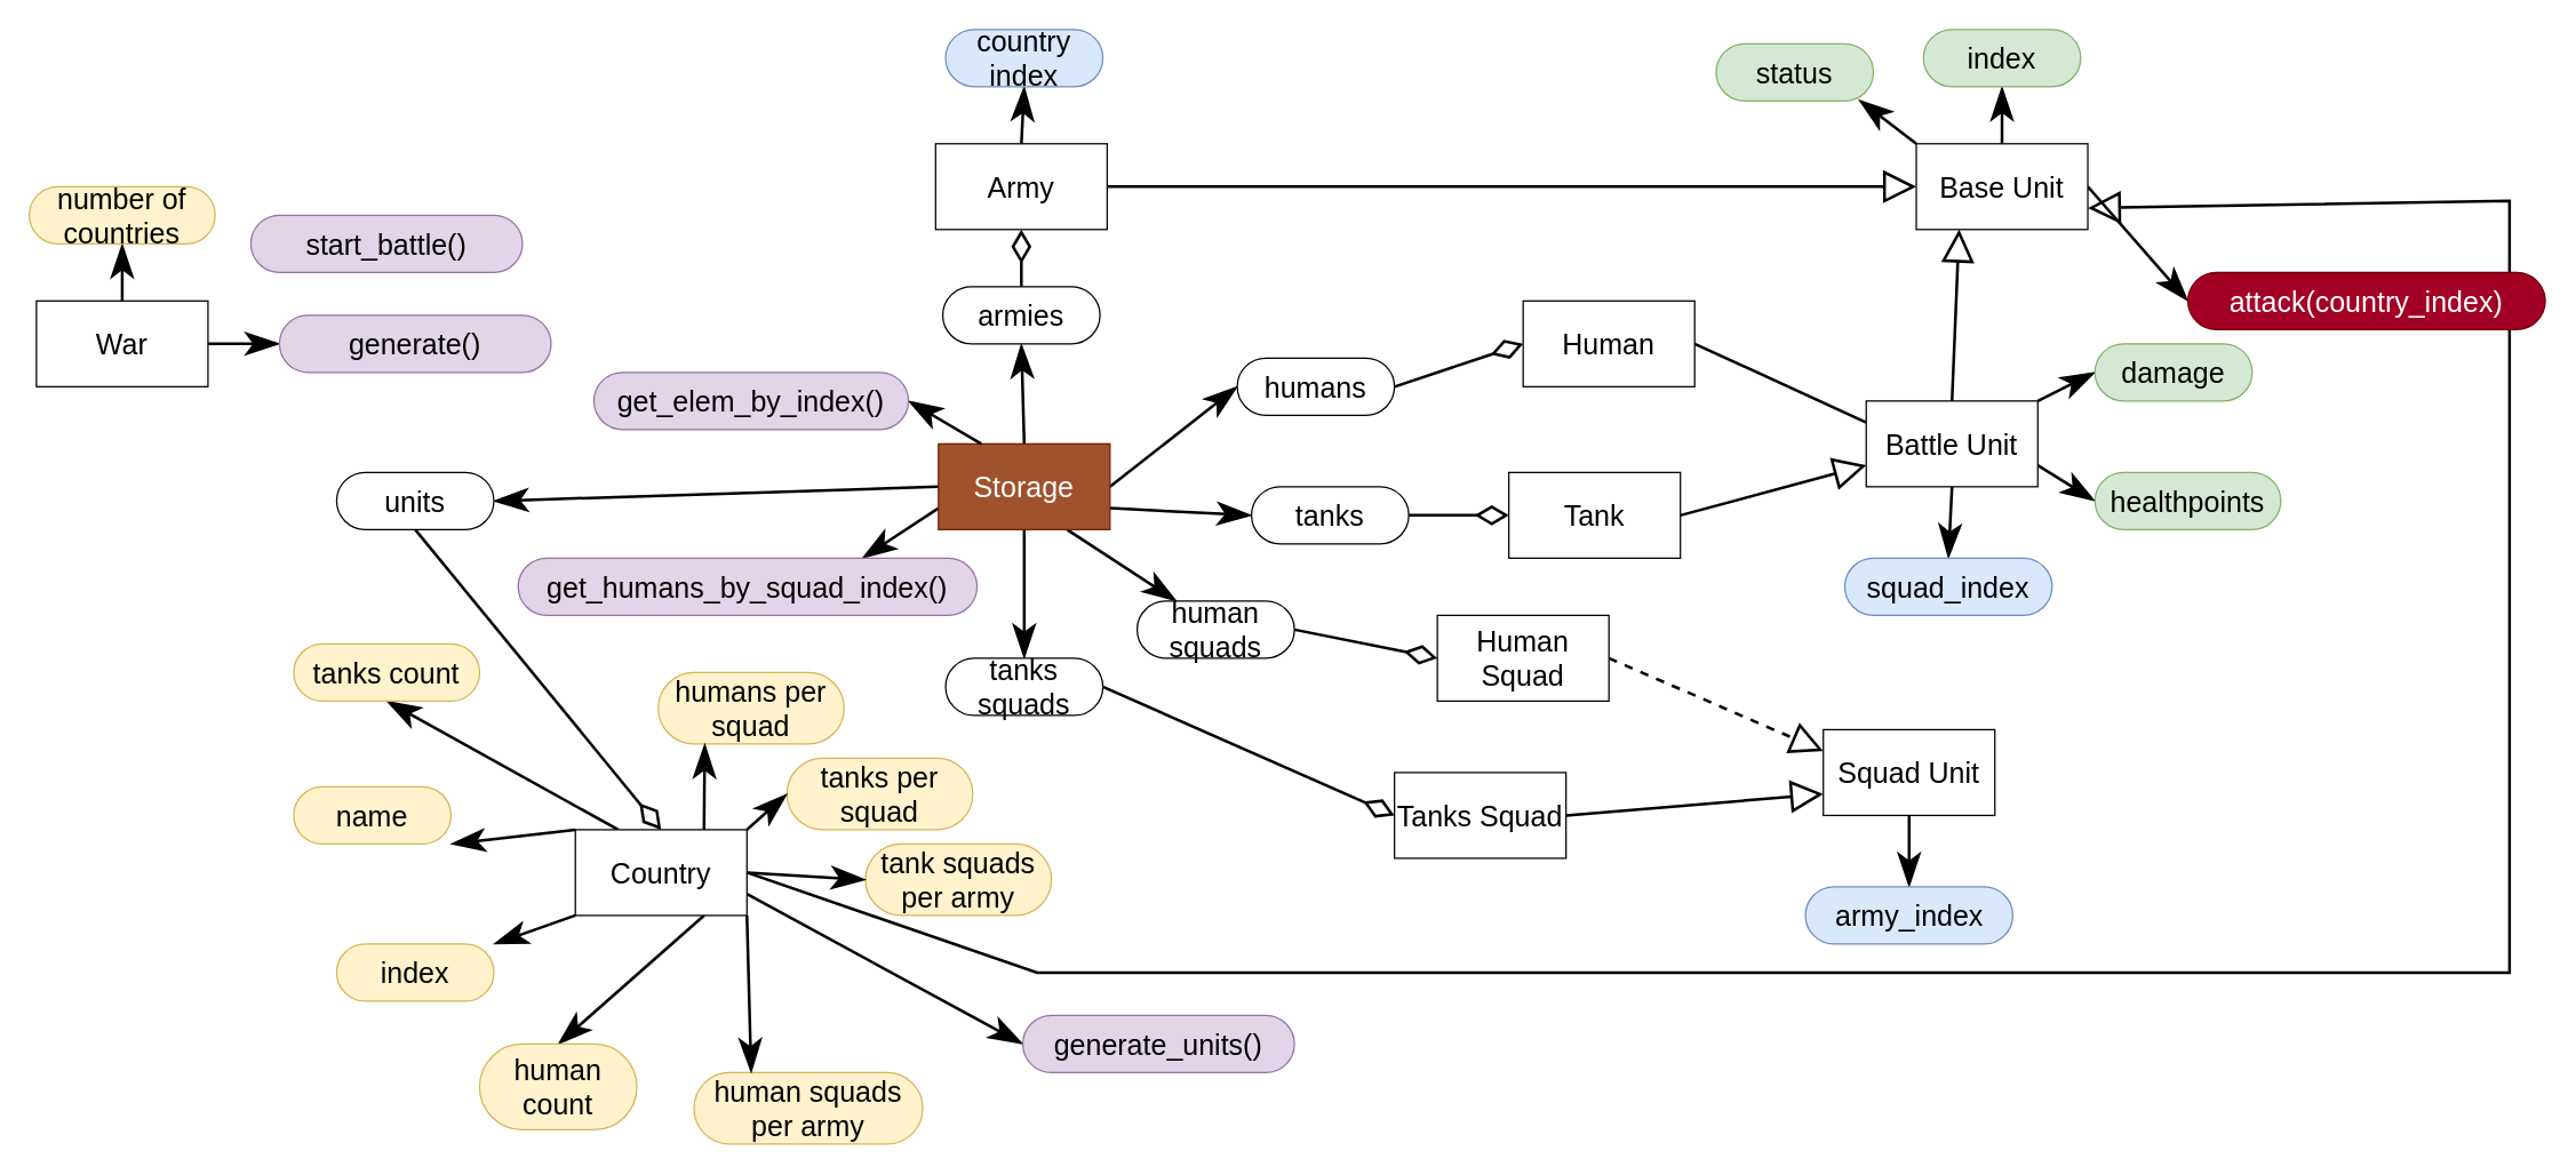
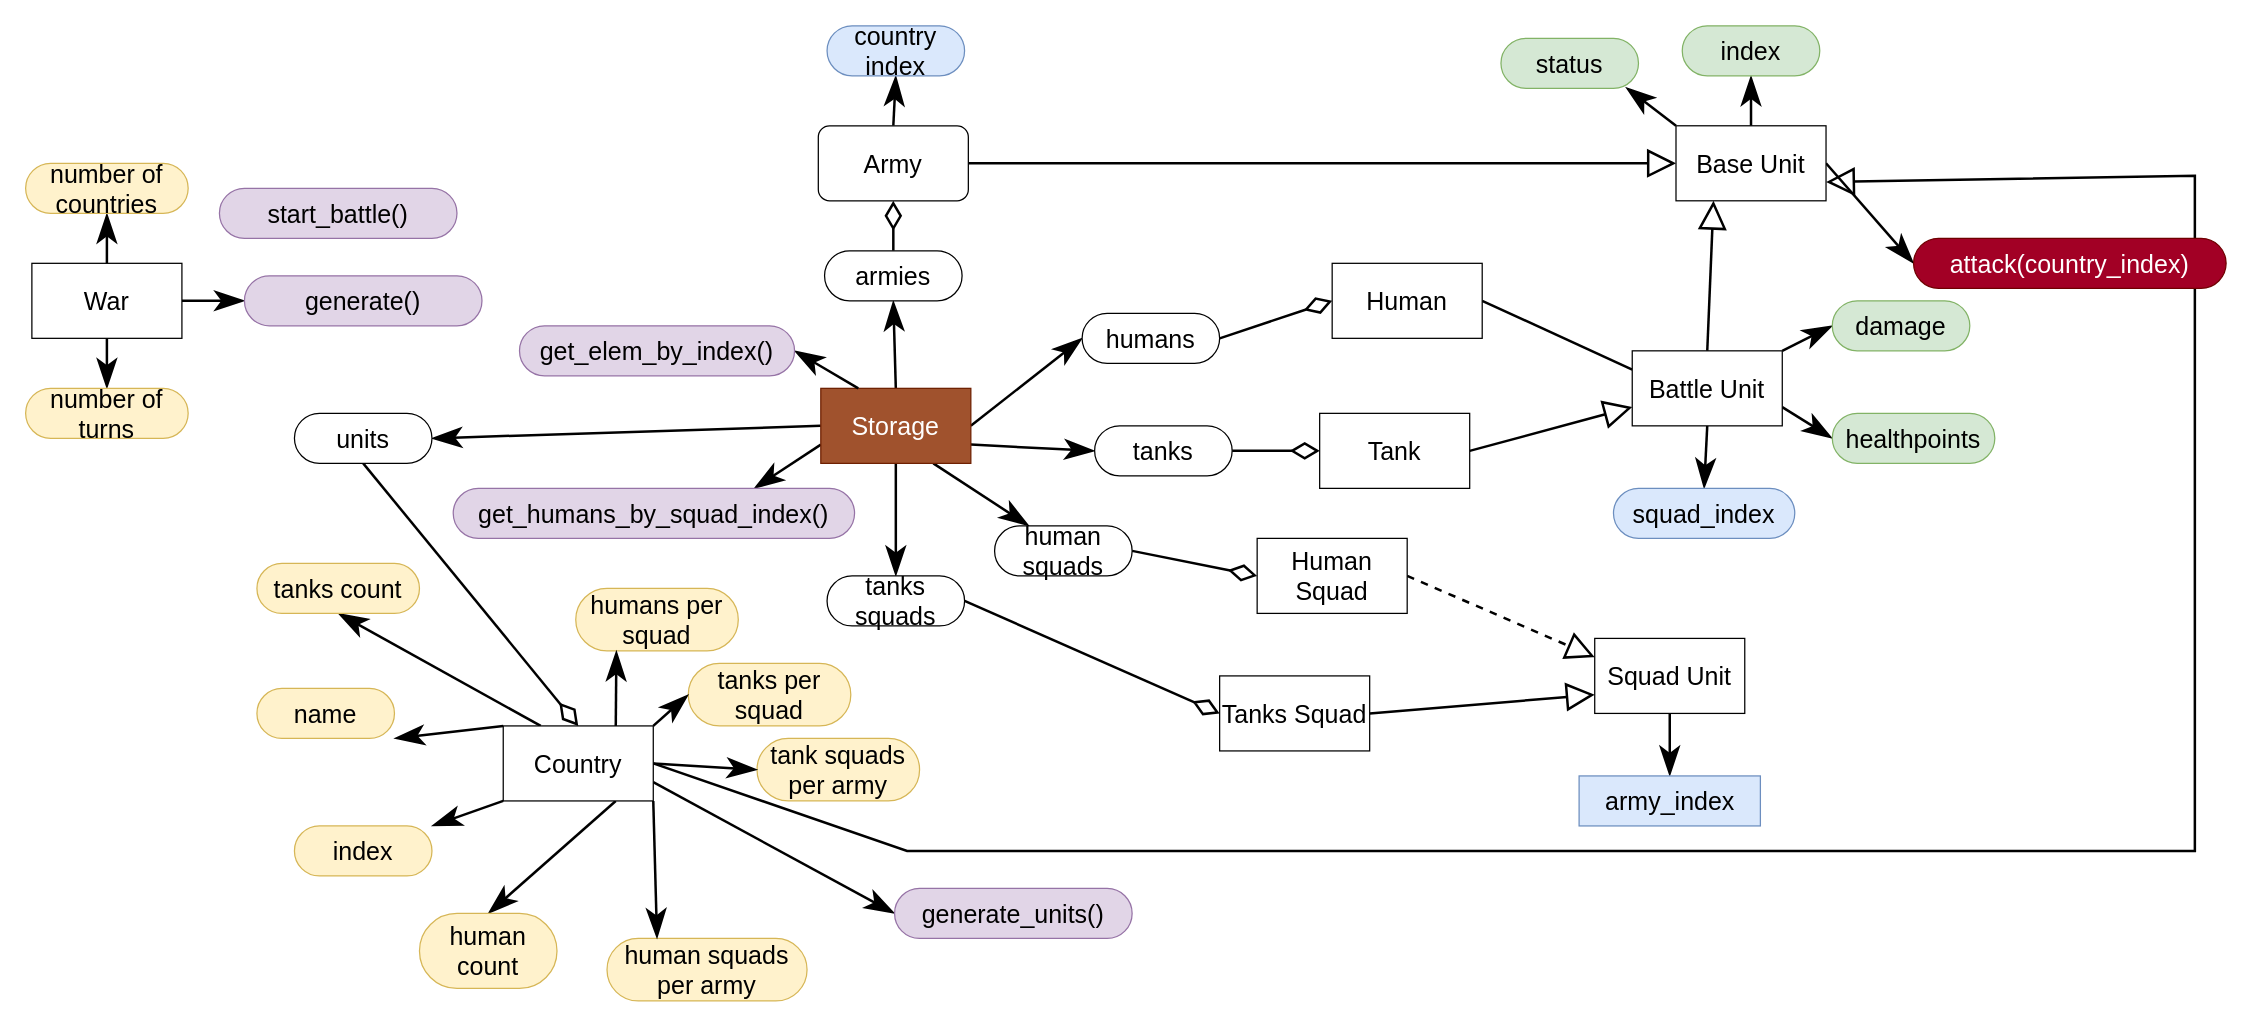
- <mxCell id="56" value="Army" style="rounded=0;whiteSpace=wrap;html=1;fontSize=20;" parent="1" vertex="1"><mxGeometry x="654" y="100" width="120" height="60" as="geometry" /></mxCell>
+ <mxCell id="56" value="Army" style="whiteSpace=wrap;html=1;fontSize=20;rounded=1;" parent="1" vertex="1"><mxGeometry x="654" y="100" width="120" height="60" as="geometry" /></mxCell>
+ <mxCell id="25" style="edgeStyle=none;rounded=0;orthogonalLoop=1;jettySize=auto;html=1;exitX=0.5;exitY=1;exitDx=0;exitDy=0;entryX=0.5;entryY=0;entryDx=0;entryDy=0;endArrow=classicThin;endFill=1;endSize=18;strokeWidth=2;fontSize=20;" parent="1" source="29" target="30" edge="1"><mxGeometry relative="1" as="geometry" /></mxCell>
+ <mxCell id="30" value="number of turns" style="rounded=1;whiteSpace=wrap;html=1;fontSize=20;arcSize=50;fillColor=#fff2cc;strokeColor=#d6b656;" parent="1" vertex="1"><mxGeometry x="20" y="310" width="130" height="40" as="geometry" /></mxCell>
- <mxCell id="82" value="army_index" style="rounded=1;whiteSpace=wrap;html=1;fontSize=20;arcSize=50;fillColor=#dae8fc;strokeColor=#6c8ebf;" parent="1" vertex="1"><mxGeometry x="1262.5" y="620" width="145" height="40" as="geometry" /></mxCell>
+ <mxCell id="82" value="army_index" style="whiteSpace=wrap;html=1;fontSize=20;arcSize=50;fillColor=#dae8fc;strokeColor=#6c8ebf;rounded=0;" parent="1" vertex="1"><mxGeometry x="1262.5" y="620" width="145" height="40" as="geometry" /></mxCell>
